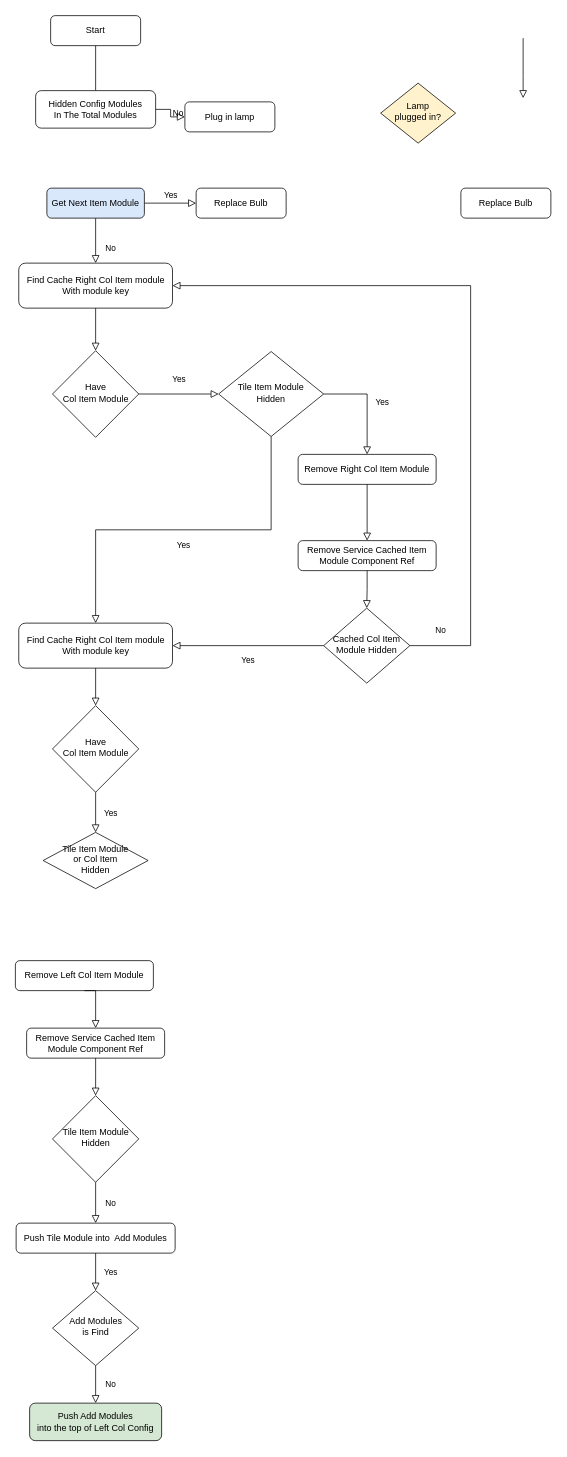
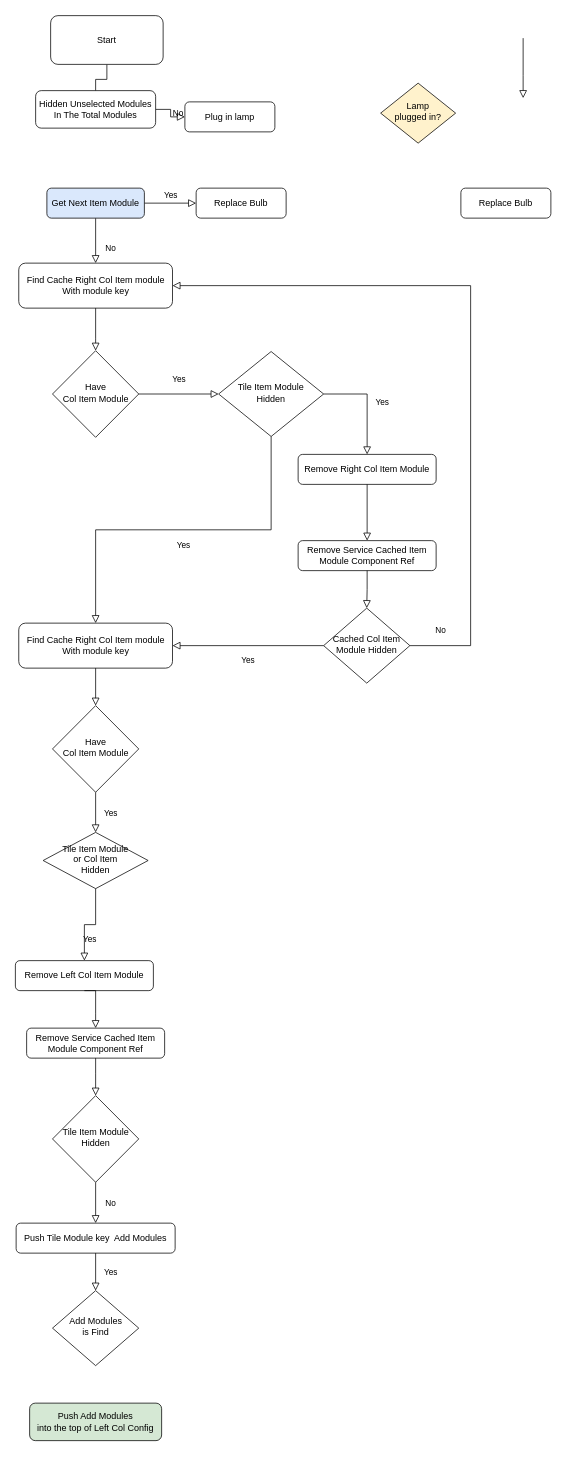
- <mxCell id="3" value="Start" style="rounded=1;whiteSpace=wrap;html=1;fontSize=12;glass=0;strokeWidth=1;shadow=0;" parent="1" vertex="1"><mxGeometry x="67" y="20" width="120" height="40" as="geometry" /></mxCell>
+ <mxCell id="3" value="Start" style="rounded=1;whiteSpace=wrap;html=1;fontSize=12;glass=0;strokeWidth=1;shadow=0;" parent="1" vertex="1"><mxGeometry x="67" y="20" width="150" height="65" as="geometry" /></mxCell>
- <mxCell id="12" value="Hidden Config Modules&lt;br&gt;In The Total Modules" style="rounded=1;whiteSpace=wrap;html=1;fontSize=12;glass=0;strokeWidth=1;shadow=0;" vertex="1" parent="1"><mxGeometry x="47" y="120" width="160" height="50" as="geometry" /></mxCell>
+ <mxCell id="12" value="Hidden Unselected Modules&lt;br&gt;In The Total Modules" style="rounded=1;whiteSpace=wrap;html=1;fontSize=12;glass=0;strokeWidth=1;shadow=0;" vertex="1" parent="1"><mxGeometry x="47" y="120" width="160" height="50" as="geometry" /></mxCell>
+ <mxCell id="34" value="Yes" style="rounded=0;html=1;jettySize=auto;orthogonalLoop=1;fontSize=11;endArrow=block;endFill=0;endSize=8;strokeWidth=1;shadow=0;labelBackgroundColor=none;edgeStyle=orthogonalEdgeStyle;exitX=0.5;exitY=1;exitDx=0;exitDy=0;" edge="1" parent="1" source="32" target="33"><mxGeometry y="20" relative="1" as="geometry"><mxPoint as="offset" /><mxPoint x="388.5" y="1220" as="sourcePoint" /><mxPoint x="187.5" y="1220" as="targetPoint" /></mxGeometry></mxCell>
- <mxCell id="39" value="Push Tile Module into&amp;nbsp; Add Modules" style="rounded=1;whiteSpace=wrap;html=1;fontSize=12;glass=0;strokeWidth=1;shadow=0;" vertex="1" parent="1"><mxGeometry x="21" y="1630" width="212" height="40" as="geometry" /></mxCell>
+ <mxCell id="39" value="Push Tile Module key&amp;nbsp; Add Modules" style="rounded=1;whiteSpace=wrap;html=1;fontSize=12;glass=0;strokeWidth=1;shadow=0;" vertex="1" parent="1"><mxGeometry x="21" y="1630" width="212" height="40" as="geometry" /></mxCell>
- <mxCell id="44" value="No" style="rounded=0;html=1;jettySize=auto;orthogonalLoop=1;fontSize=11;endArrow=block;endFill=0;endSize=8;strokeWidth=1;shadow=0;labelBackgroundColor=none;edgeStyle=orthogonalEdgeStyle;exitX=0.5;exitY=1;exitDx=0;exitDy=0;entryX=0.5;entryY=0;entryDx=0;entryDy=0;" edge="1" parent="1" source="41" target="43"><mxGeometry y="20" relative="1" as="geometry"><mxPoint as="offset" /><mxPoint x="208.5" y="1890" as="sourcePoint" /><mxPoint x="7.5" y="1890" as="targetPoint" /></mxGeometry></mxCell>
